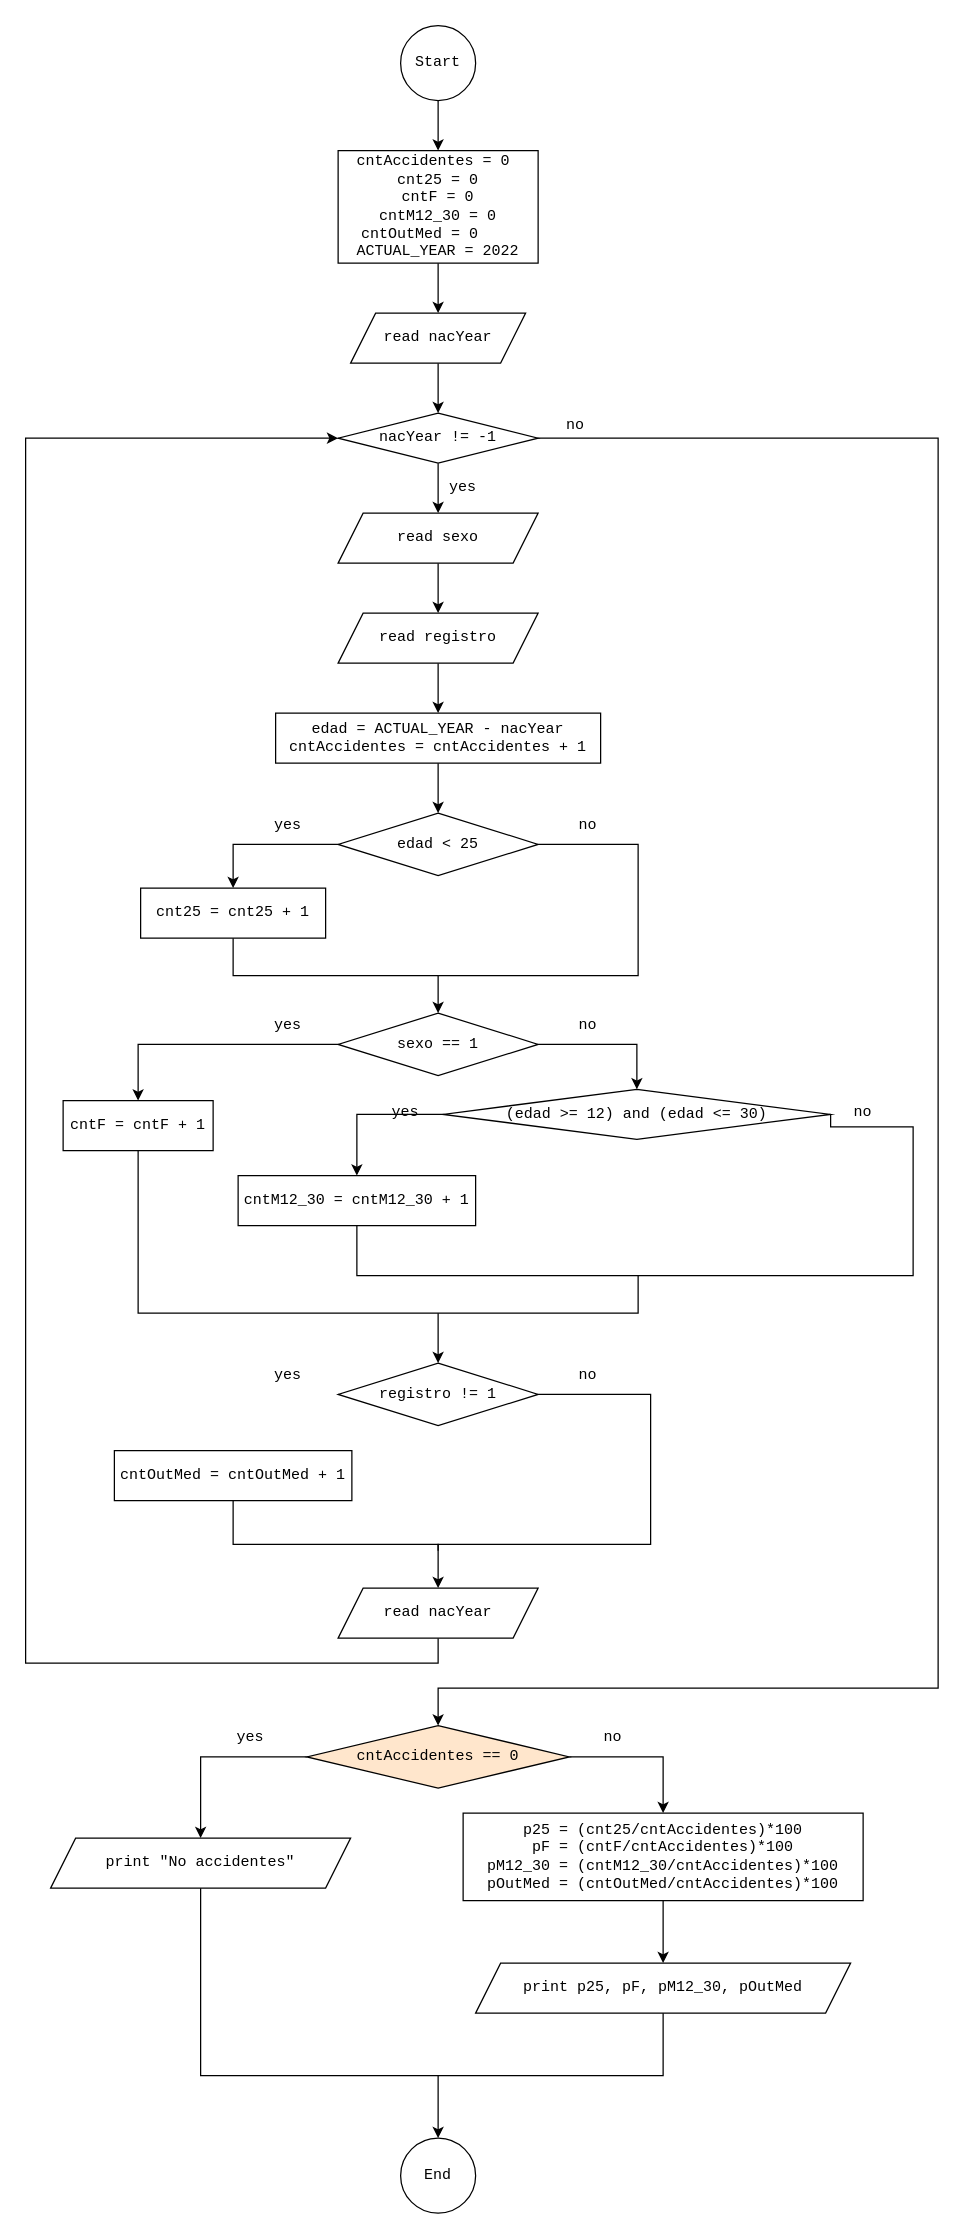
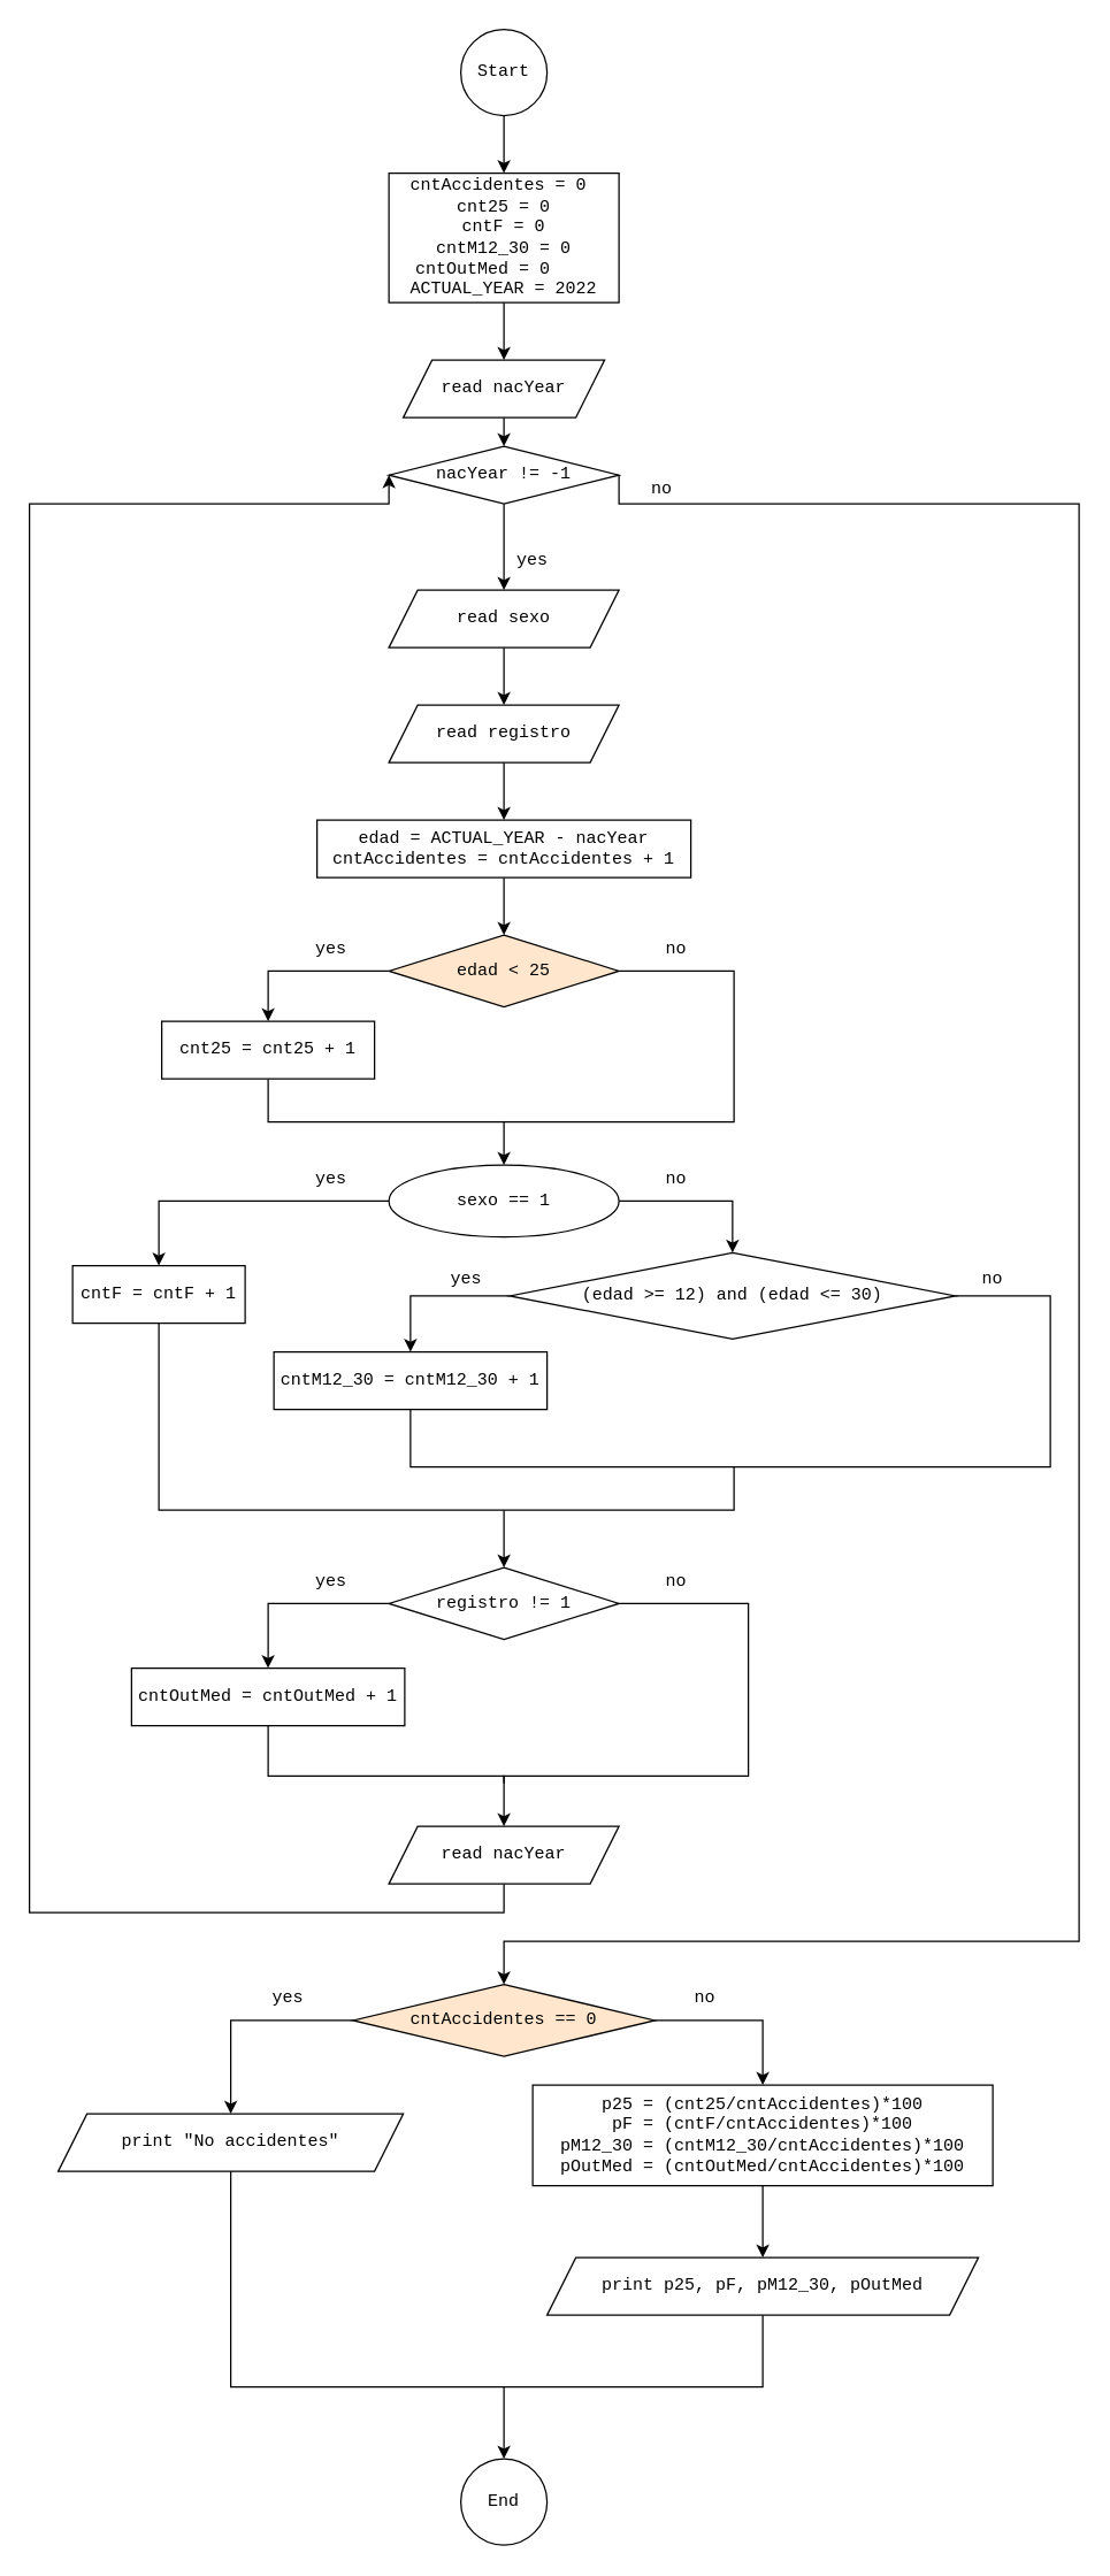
- <mxCell id="8" value="nacYear != -1" style="rhombus;whiteSpace=wrap;html=1;fontFamily=Courier New;" parent="1" vertex="1"><mxGeometry x="270" y="330" width="160" height="40" as="geometry" /></mxCell>
+ <mxCell id="8" value="nacYear != -1" style="rhombus;whiteSpace=wrap;html=1;fontFamily=Courier New;" parent="1" vertex="1"><mxGeometry x="270" y="310" width="160" height="40" as="geometry" /></mxCell>
- <mxCell id="16" value="edad &amp;lt; 25" style="rhombus;whiteSpace=wrap;html=1;fontFamily=Courier New;" parent="1" vertex="1"><mxGeometry x="270" y="650" width="160" height="50" as="geometry" /></mxCell>
+ <mxCell id="16" value="edad &amp;lt; 25" style="rhombus;whiteSpace=wrap;html=1;fontFamily=Courier New;fillColor=#ffe6cc;" parent="1" vertex="1"><mxGeometry x="270" y="650" width="160" height="50" as="geometry" /></mxCell>
- <mxCell id="26" value="sexo == 1" style="rhombus;whiteSpace=wrap;html=1;fontFamily=Courier New;" vertex="1" parent="1"><mxGeometry x="270" y="810" width="160" height="50" as="geometry" /></mxCell>
+ <mxCell id="26" value="sexo == 1" style="ellipse;whiteSpace=wrap;html=1;fontFamily=Courier New;" vertex="1" parent="1"><mxGeometry x="270" y="810" width="160" height="50" as="geometry" /></mxCell>
- <mxCell id="41" value="(edad &amp;gt;= 12) and (edad &amp;lt;= 30)" style="rhombus;whiteSpace=wrap;html=1;fontFamily=Courier New;" vertex="1" parent="1"><mxGeometry x="354" y="871" width="310" height="40" as="geometry" /></mxCell>
+ <mxCell id="41" value="(edad &amp;gt;= 12) and (edad &amp;lt;= 30)" style="rhombus;whiteSpace=wrap;html=1;fontFamily=Courier New;" vertex="1" parent="1"><mxGeometry x="354" y="871" width="310" height="60" as="geometry" /></mxCell>
+ <mxCell id="43" style="edgeStyle=orthogonalEdgeStyle;rounded=0;orthogonalLoop=1;jettySize=auto;html=1;exitX=0;exitY=0.5;exitDx=0;exitDy=0;startArrow=none;startFill=0;endArrow=classic;endFill=1;" edge="1" parent="1" source="45" target="30"><mxGeometry relative="1" as="geometry" /></mxCell>
